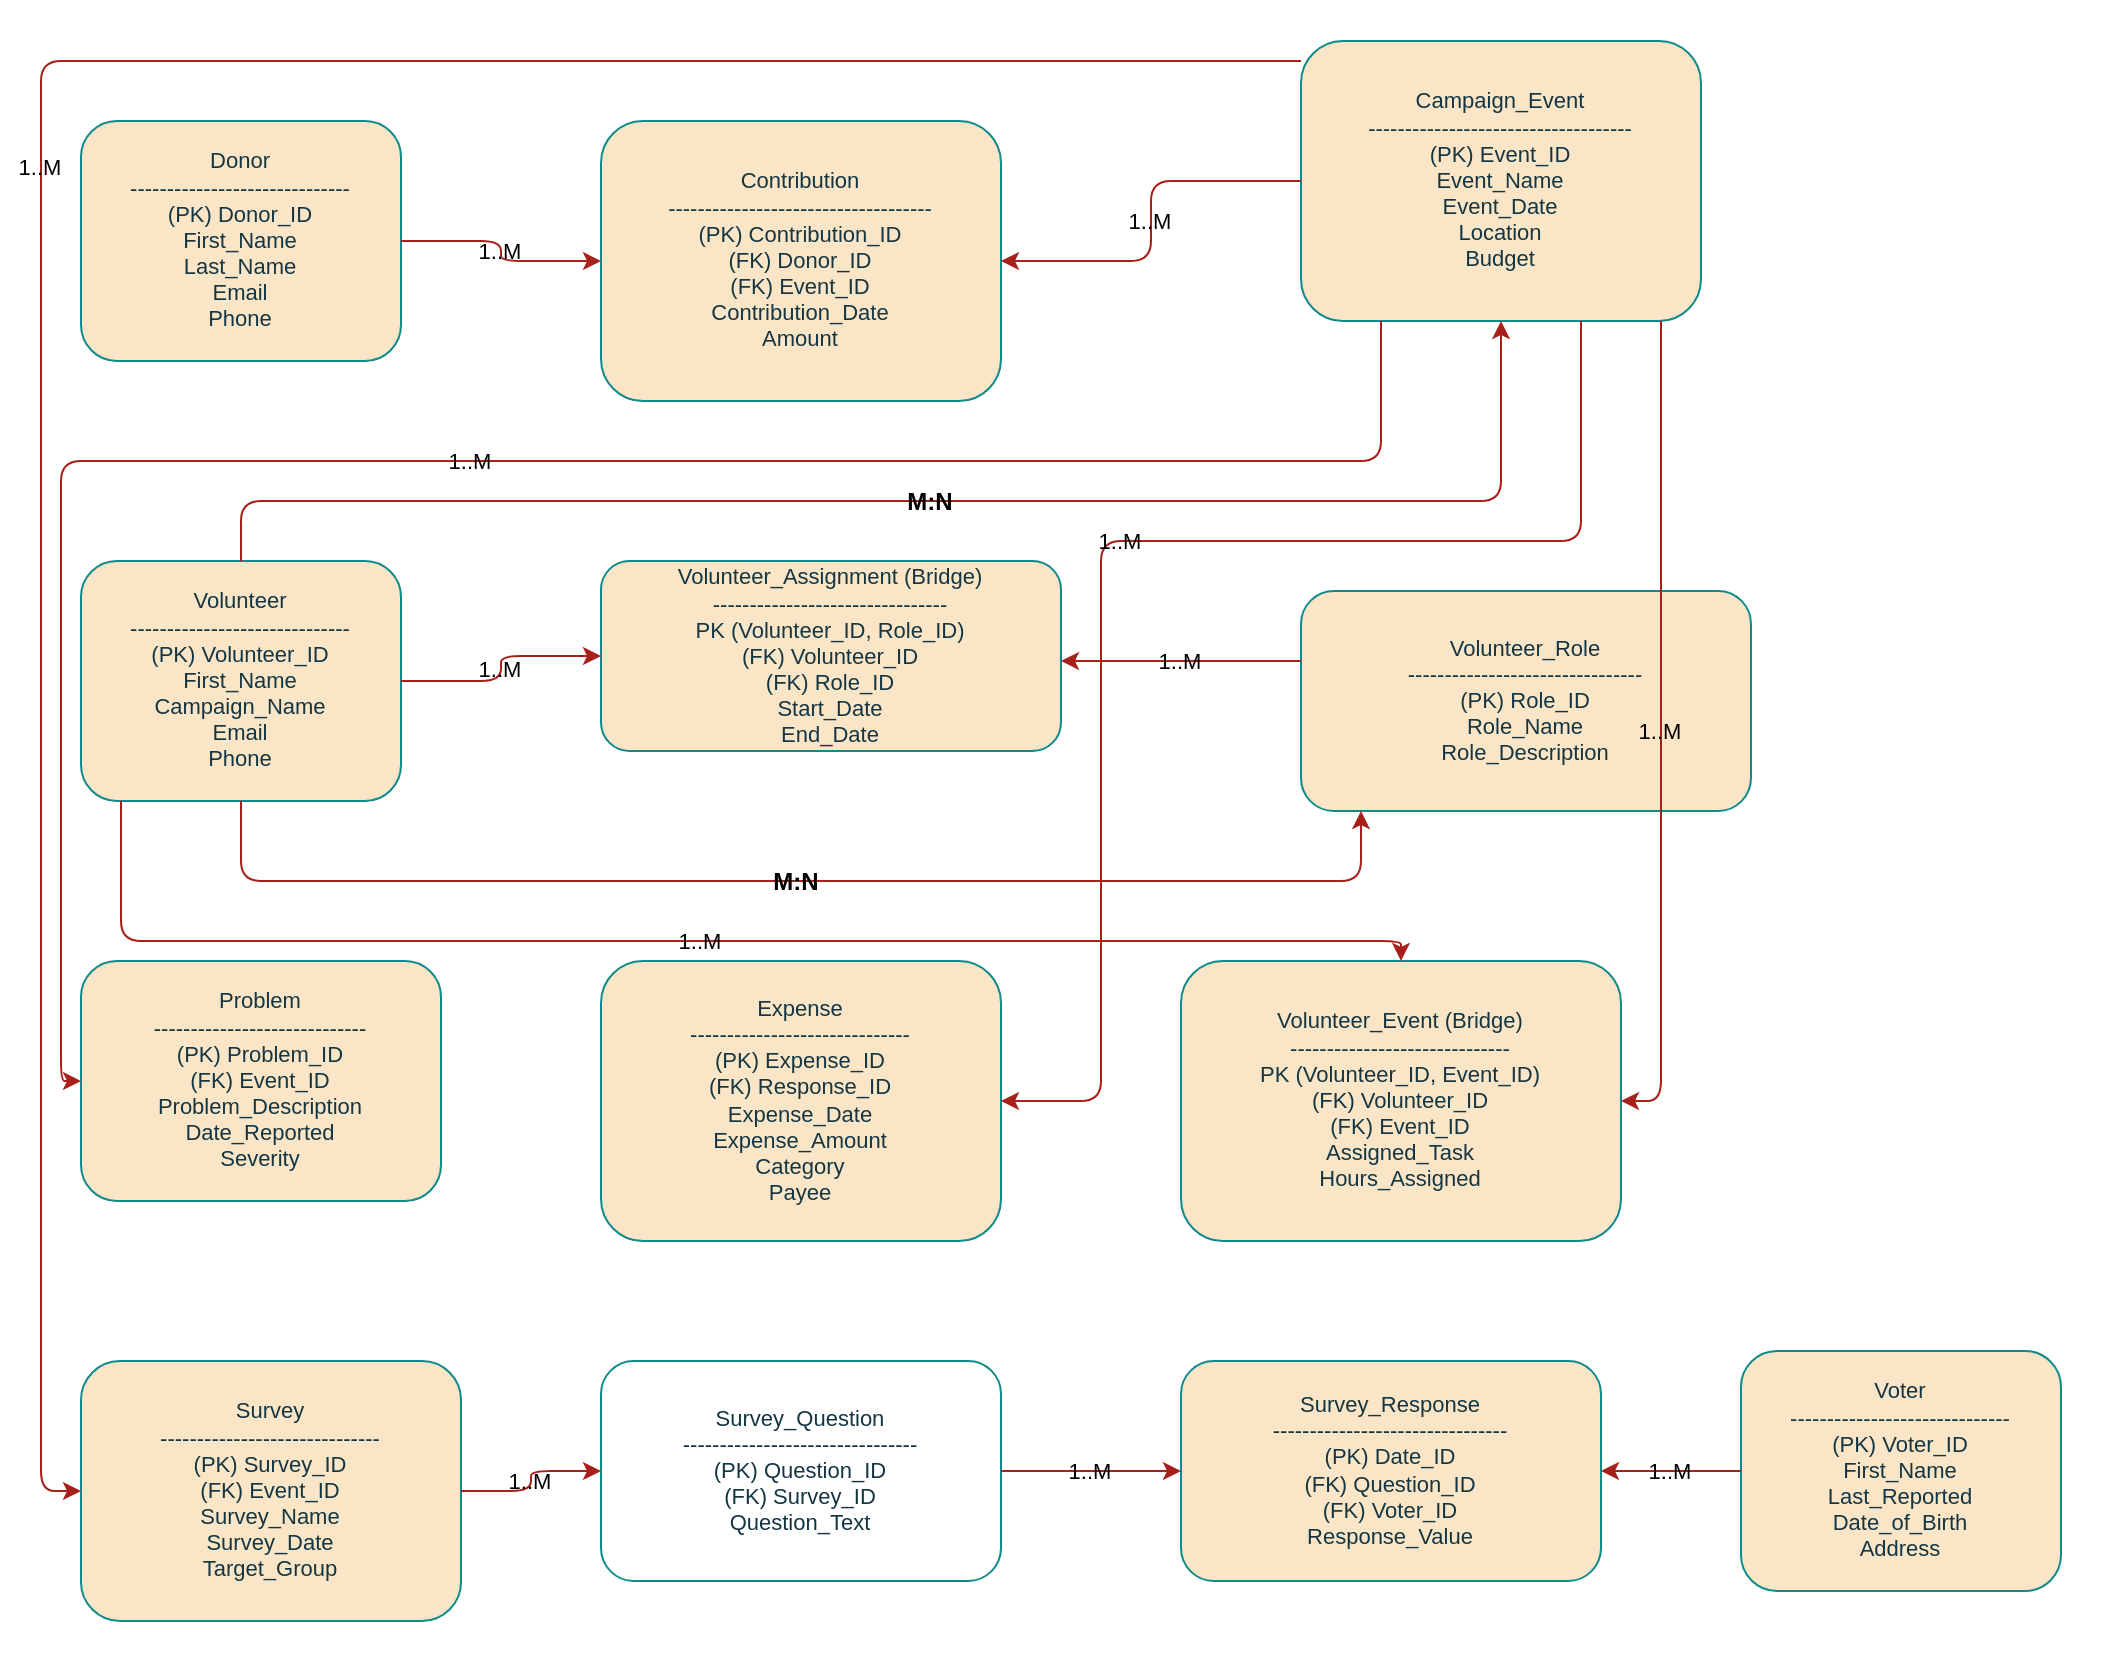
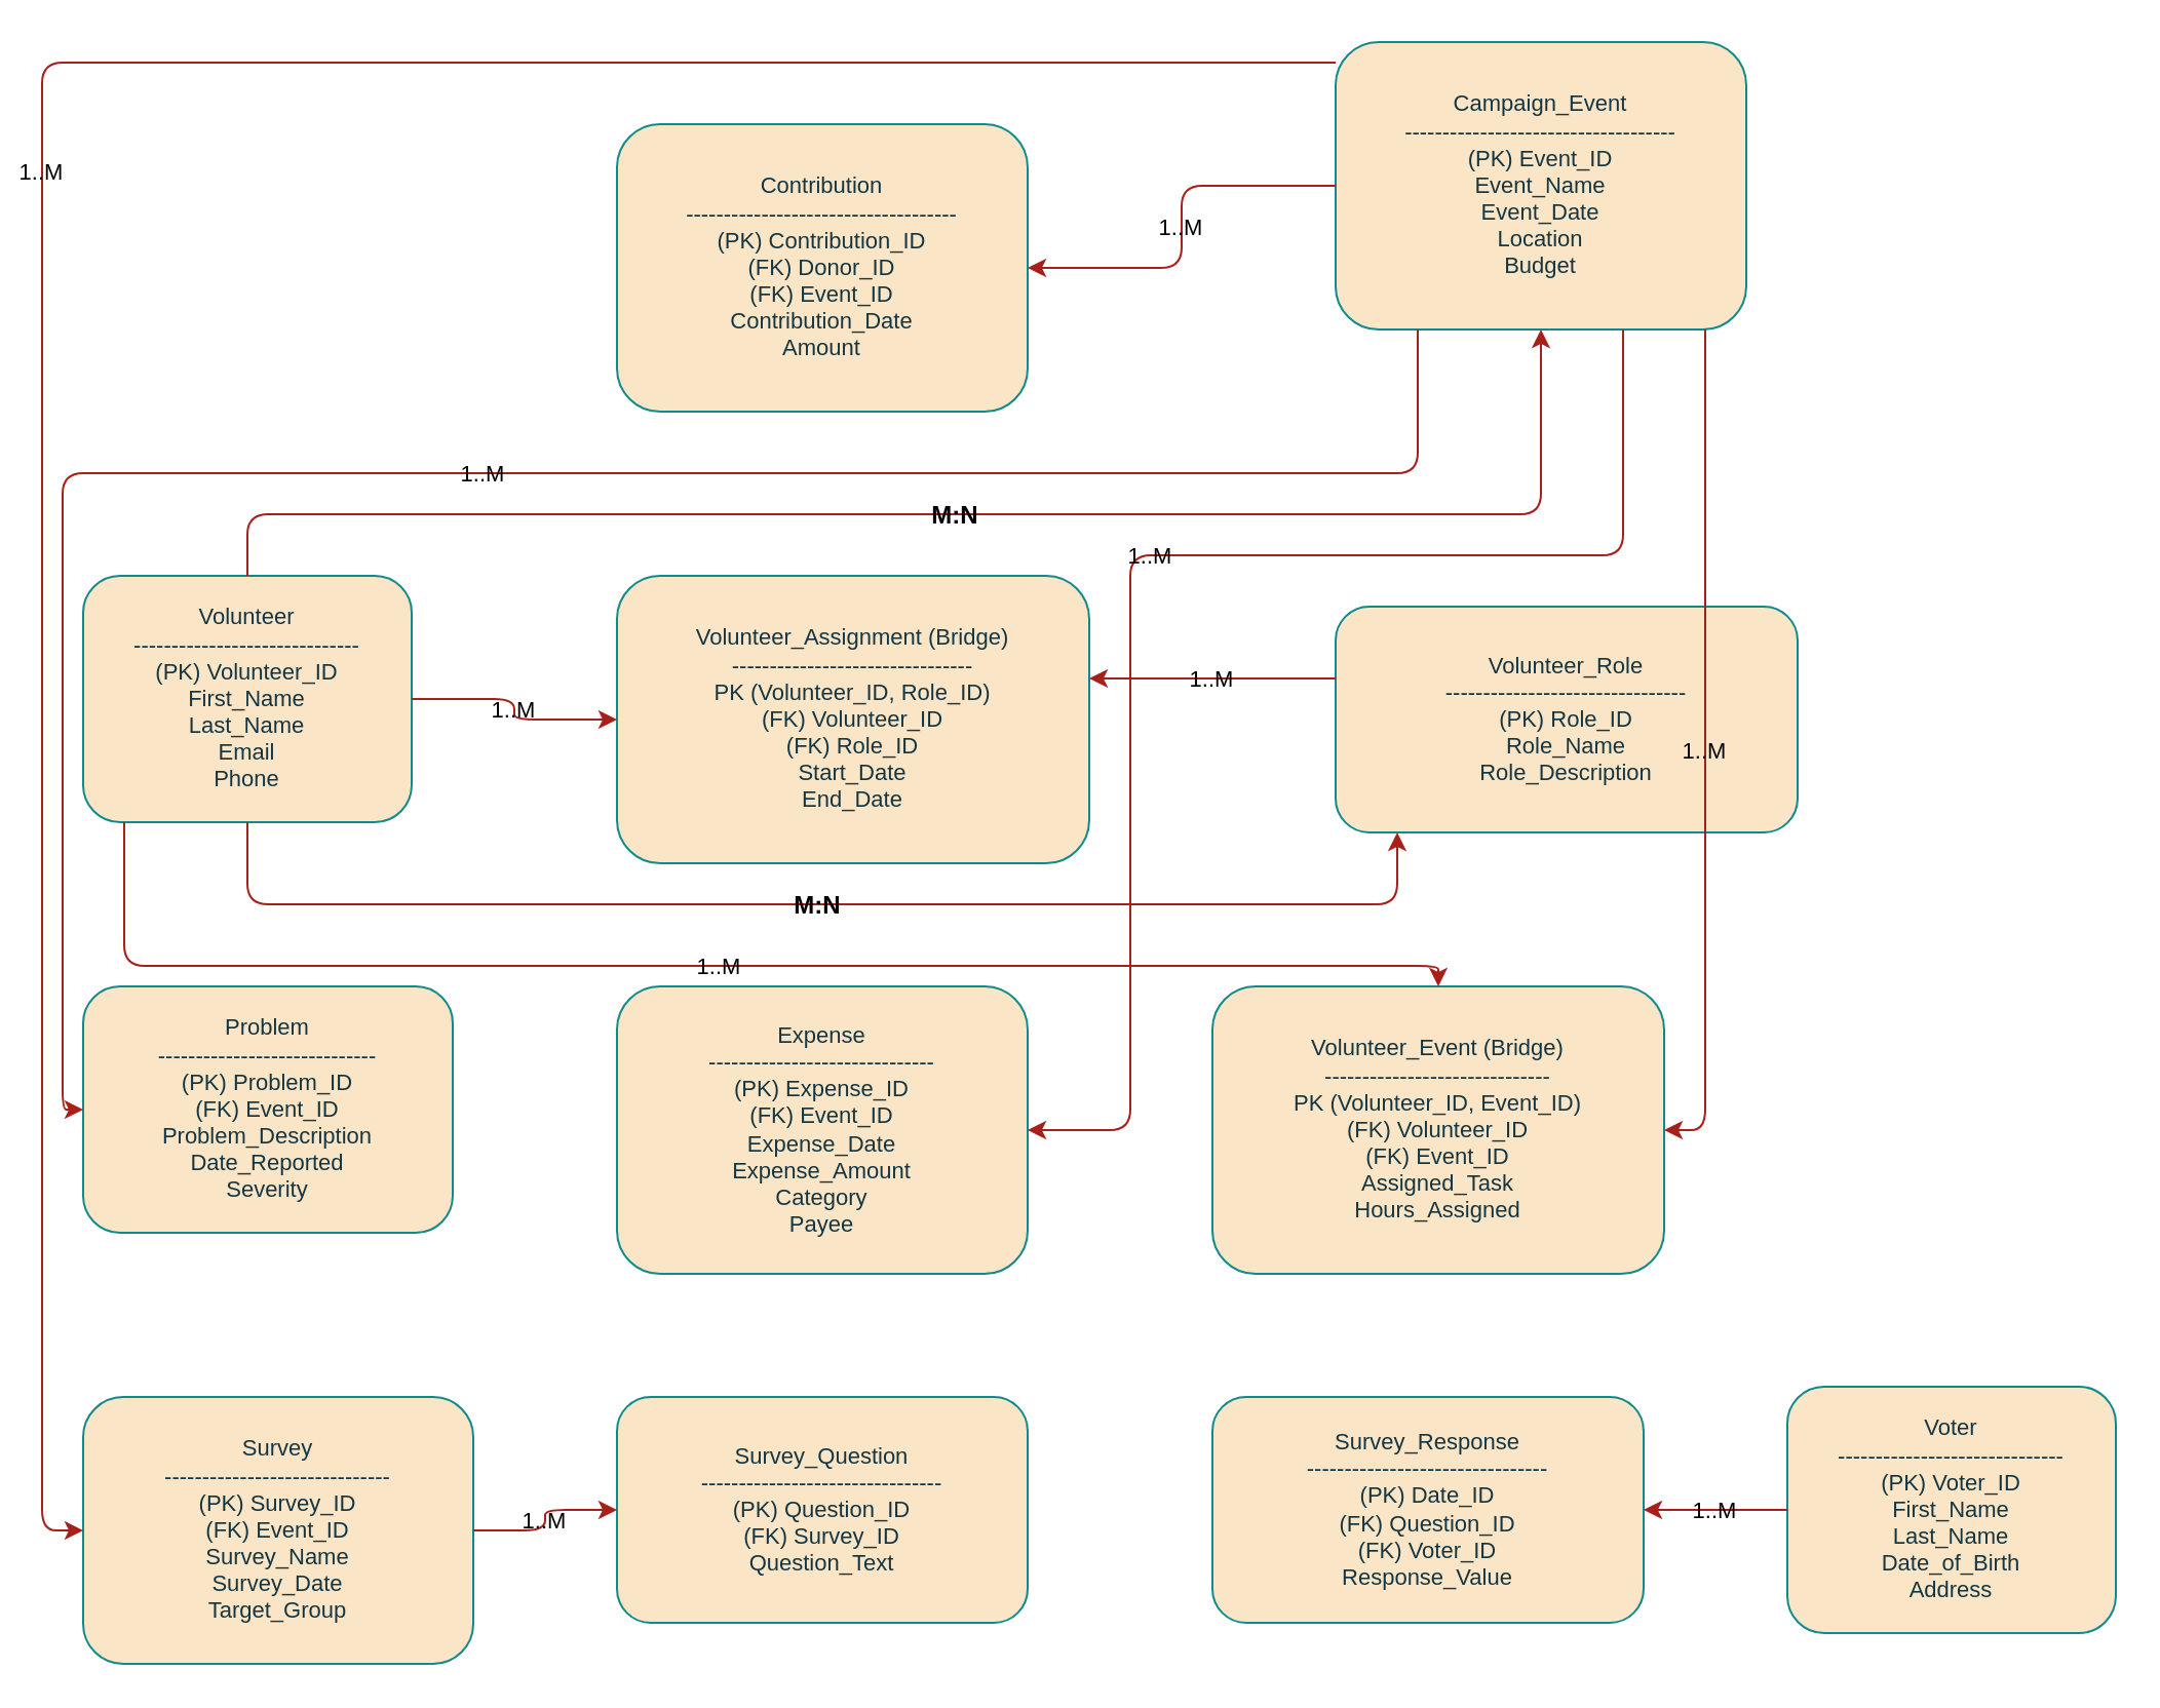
- <mxCell id="2" value="Donor&#10;------------------------------&#10;(PK) Donor_ID&#10;First_Name&#10;Last_Name&#10;Email&#10;Phone" style="whiteSpace=wrap;html=1;align=center;fontSize=11;fontFamily=Arial;labelBackgroundColor=none;fillColor=#FAE5C7;strokeColor=#0F8B8D;fontColor=#143642;rounded=1;" vertex="1" parent="1"><mxGeometry x="40" y="60" width="160" height="120" as="geometry" /></mxCell>
- <mxCell id="15" value="1..M" style="edgeStyle=orthogonalEdgeStyle;rounded=1;orthogonalLoop=1;labelBackgroundColor=none;strokeColor=#A8201A;fontColor=default;" edge="1" parent="1" source="2" target="3"><mxGeometry relative="1" as="geometry" /></mxCell>
- <mxCell id="6" value="Volunteer_Assignment (Bridge)&#10;--------------------------------&#10;PK (Volunteer_ID, Role_ID)&#10;(FK) Volunteer_ID&#10;(FK) Role_ID&#10;Start_Date&#10;End_Date" style="whiteSpace=wrap;html=1;align=center;fontSize=11;fontFamily=Arial;labelBackgroundColor=none;fillColor=#FAE5C7;strokeColor=#0F8B8D;fontColor=#143642;rounded=1;" vertex="1" parent="1"><mxGeometry x="300" y="280" width="230" height="95" as="geometry" /></mxCell>
+ <mxCell id="6" value="Volunteer_Assignment (Bridge)&#10;--------------------------------&#10;PK (Volunteer_ID, Role_ID)&#10;(FK) Volunteer_ID&#10;(FK) Role_ID&#10;Start_Date&#10;End_Date" style="whiteSpace=wrap;html=1;align=center;fontSize=11;fontFamily=Arial;labelBackgroundColor=none;fillColor=#FAE5C7;strokeColor=#0F8B8D;fontColor=#143642;rounded=1;" vertex="1" parent="1"><mxGeometry x="300" y="280" width="230" height="140" as="geometry" /></mxCell>
- <mxCell id="5" value="Volunteer&#10;------------------------------&#10;(PK) Volunteer_ID&#10;First_Name&#10;Campaign_Name&#10;Email&#10;Phone" style="whiteSpace=wrap;html=1;align=center;fontSize=11;fontFamily=Arial;labelBackgroundColor=none;fillColor=#FAE5C7;strokeColor=#0F8B8D;fontColor=#143642;rounded=1;" vertex="1" parent="1"><mxGeometry x="40" y="280" width="160" height="120" as="geometry" /></mxCell>
+ <mxCell id="5" value="Volunteer&#10;------------------------------&#10;(PK) Volunteer_ID&#10;First_Name&#10;Last_Name&#10;Email&#10;Phone" style="whiteSpace=wrap;html=1;align=center;fontSize=11;fontFamily=Arial;labelBackgroundColor=none;fillColor=#FAE5C7;strokeColor=#0F8B8D;fontColor=#143642;rounded=1;" vertex="1" parent="1"><mxGeometry x="40" y="280" width="160" height="120" as="geometry" /></mxCell>
- <mxCell id="9" value="Expense&#10;------------------------------&#10;(PK) Expense_ID&#10;(FK) Response_ID&#10;Expense_Date&#10;Expense_Amount&#10;Category&#10;Payee" style="whiteSpace=wrap;html=1;align=center;fontSize=11;fontFamily=Arial;labelBackgroundColor=none;fillColor=#FAE5C7;strokeColor=#0F8B8D;fontColor=#143642;rounded=1;" vertex="1" parent="1"><mxGeometry x="300" y="480" width="200" height="140" as="geometry" /></mxCell>
+ <mxCell id="9" value="Expense&#10;------------------------------&#10;(PK) Expense_ID&#10;(FK) Event_ID&#10;Expense_Date&#10;Expense_Amount&#10;Category&#10;Payee" style="whiteSpace=wrap;html=1;align=center;fontSize=11;fontFamily=Arial;labelBackgroundColor=none;fillColor=#FAE5C7;strokeColor=#0F8B8D;fontColor=#143642;rounded=1;" vertex="1" parent="1"><mxGeometry x="300" y="480" width="200" height="140" as="geometry" /></mxCell>
- <mxCell id="12" value="Survey_Question&#10;--------------------------------&#10;(PK) Question_ID&#10;(FK) Survey_ID&#10;Question_Text" style="whiteSpace=wrap;html=1;align=center;fontSize=11;fontFamily=Arial;labelBackgroundColor=none;fillColor=#ffffff;strokeColor=#0F8B8D;fontColor=#143642;rounded=1;" vertex="1" parent="1"><mxGeometry x="300" y="680" width="200" height="110" as="geometry" /></mxCell>
+ <mxCell id="12" value="Survey_Question&#10;--------------------------------&#10;(PK) Question_ID&#10;(FK) Survey_ID&#10;Question_Text" style="whiteSpace=wrap;html=1;align=center;fontSize=11;fontFamily=Arial;labelBackgroundColor=none;fillColor=#FAE5C7;strokeColor=#0F8B8D;fontColor=#143642;rounded=1;" vertex="1" parent="1"><mxGeometry x="300" y="680" width="200" height="110" as="geometry" /></mxCell>
- <mxCell id="24" value="1..M" style="edgeStyle=orthogonalEdgeStyle;rounded=1;orthogonalLoop=1;labelBackgroundColor=none;strokeColor=#A8201A;fontColor=default;" edge="1" parent="1" source="12" target="13"><mxGeometry relative="1" as="geometry" /></mxCell>
- <mxCell id="14" value="Voter&#10;------------------------------&#10;(PK) Voter_ID&#10;First_Name&#10;Last_Reported&#10;Date_of_Birth&#10;Address" style="whiteSpace=wrap;html=1;align=center;fontSize=11;fontFamily=Arial;labelBackgroundColor=none;fillColor=#FAE5C7;strokeColor=#0F8B8D;fontColor=#143642;rounded=1;" vertex="1" parent="1"><mxGeometry x="870" y="675" width="160" height="120" as="geometry" /></mxCell>
+ <mxCell id="14" value="Voter&#10;------------------------------&#10;(PK) Voter_ID&#10;First_Name&#10;Last_Name&#10;Date_of_Birth&#10;Address" style="whiteSpace=wrap;html=1;align=center;fontSize=11;fontFamily=Arial;labelBackgroundColor=none;fillColor=#FAE5C7;strokeColor=#0F8B8D;fontColor=#143642;rounded=1;" vertex="1" parent="1"><mxGeometry x="870" y="675" width="160" height="120" as="geometry" /></mxCell>
